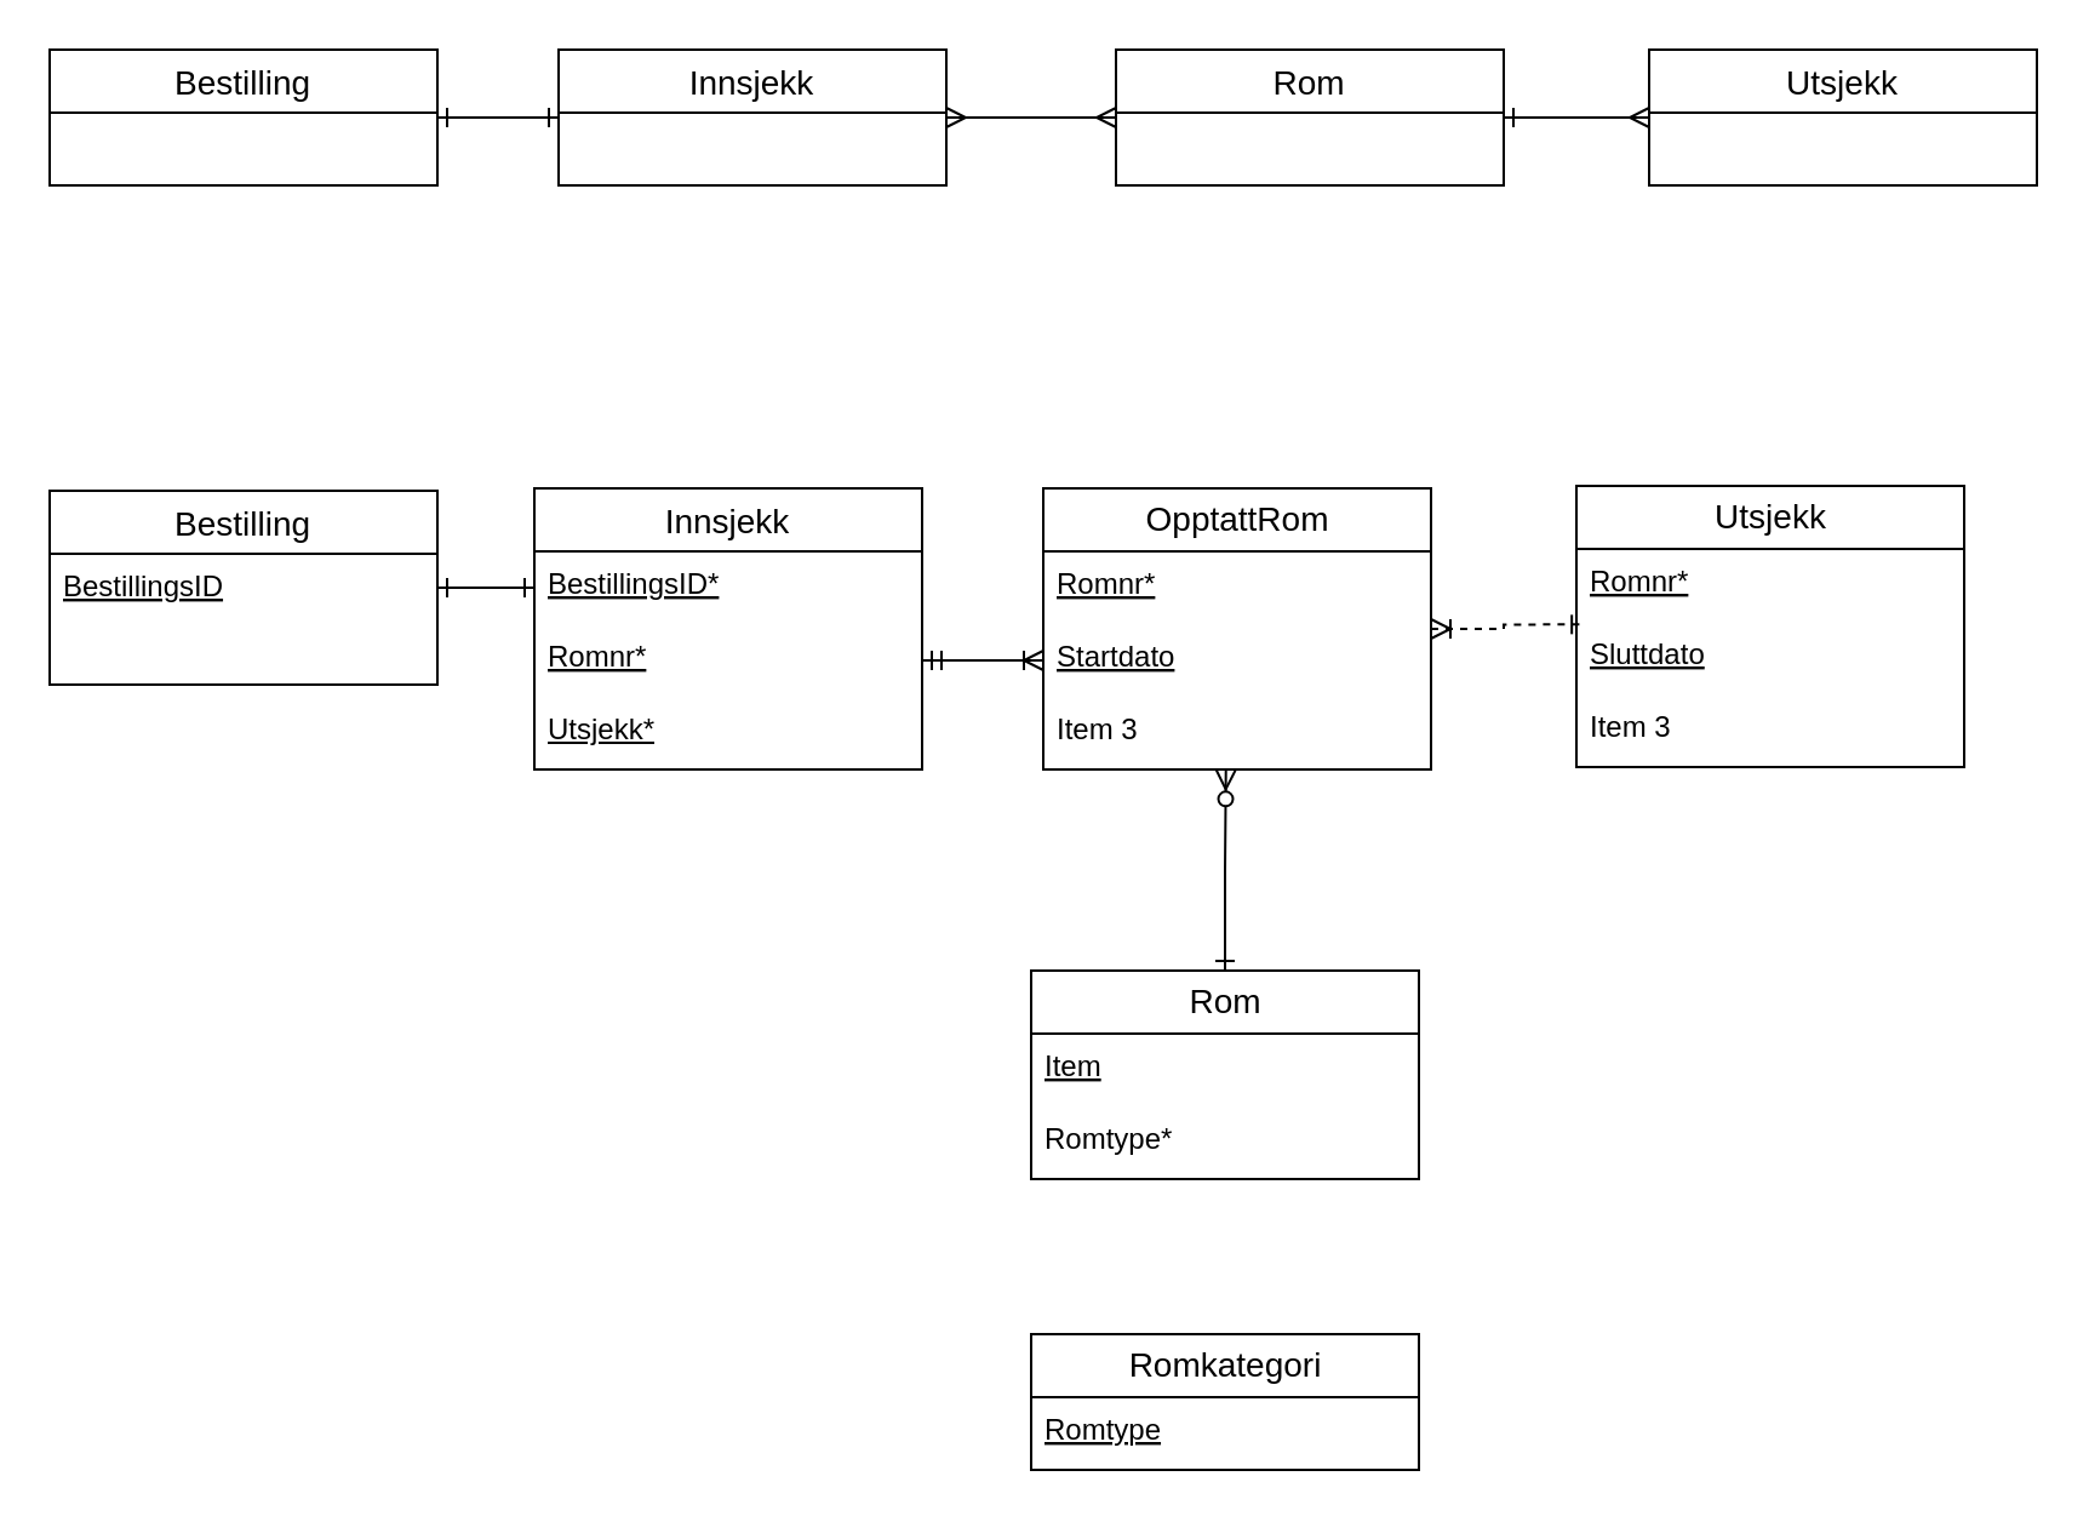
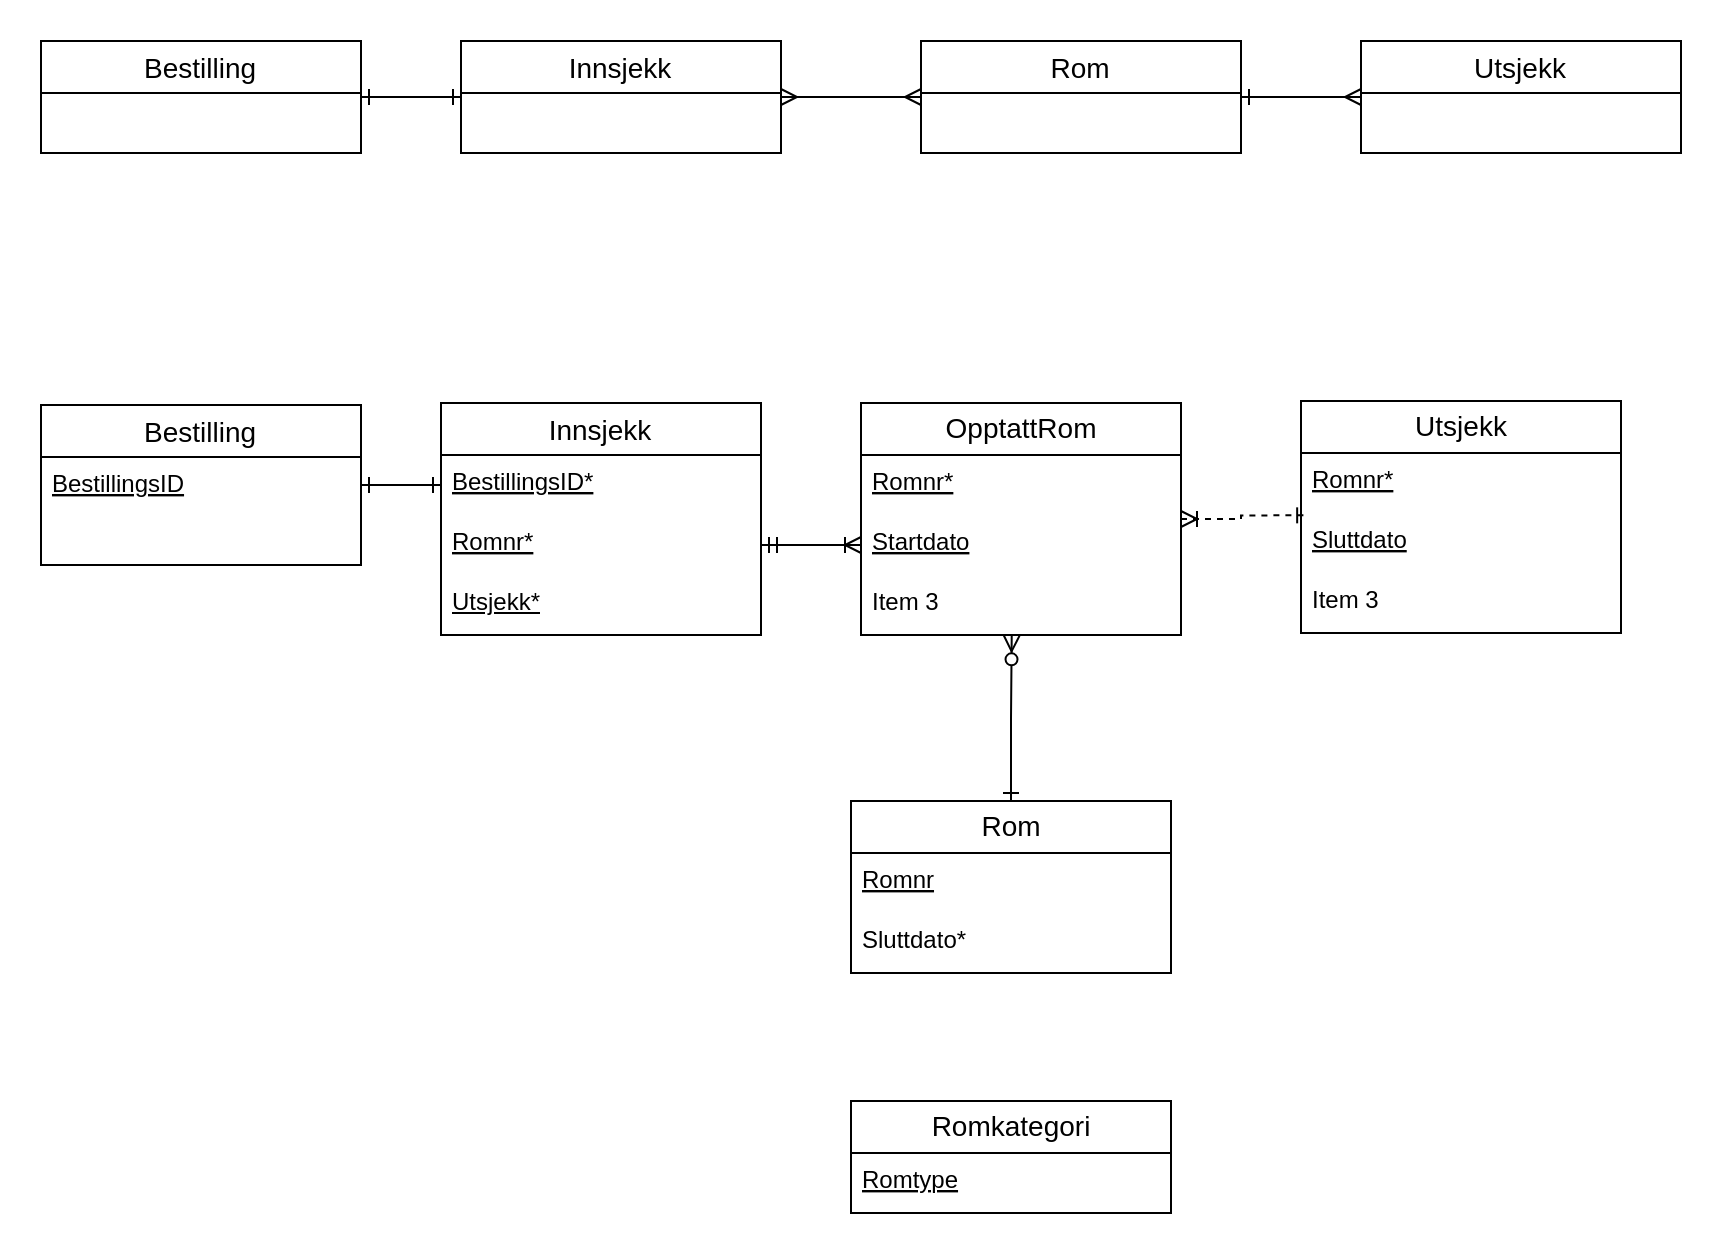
- <mxCell id="28" value="Item" style="text;strokeColor=none;fillColor=none;spacingLeft=4;spacingRight=4;overflow=hidden;rotatable=0;points=[[0,0.5],[1,0.5]];portConstraint=eastwest;fontSize=12;fontStyle=4" vertex="1" parent="27"><mxGeometry y="26" width="160" height="30" as="geometry" /></mxCell>
+ <mxCell id="28" value="Romnr" style="text;strokeColor=none;fillColor=none;spacingLeft=4;spacingRight=4;overflow=hidden;rotatable=0;points=[[0,0.5],[1,0.5]];portConstraint=eastwest;fontSize=12;fontStyle=4" vertex="1" parent="27"><mxGeometry y="26" width="160" height="30" as="geometry" /></mxCell>
- <mxCell id="29" value="Romtype*" style="text;strokeColor=none;fillColor=none;spacingLeft=4;spacingRight=4;overflow=hidden;rotatable=0;points=[[0,0.5],[1,0.5]];portConstraint=eastwest;fontSize=12;" vertex="1" parent="27"><mxGeometry y="56" width="160" height="30" as="geometry" /></mxCell>
+ <mxCell id="29" value="Sluttdato*" style="text;strokeColor=none;fillColor=none;spacingLeft=4;spacingRight=4;overflow=hidden;rotatable=0;points=[[0,0.5],[1,0.5]];portConstraint=eastwest;fontSize=12;" vertex="1" parent="27"><mxGeometry y="56" width="160" height="30" as="geometry" /></mxCell>
